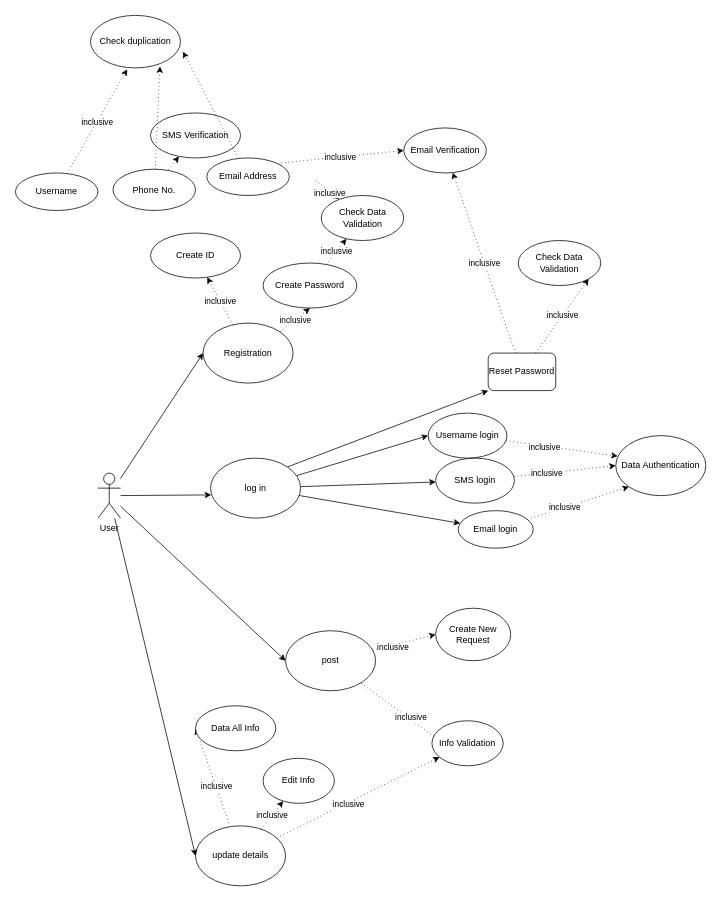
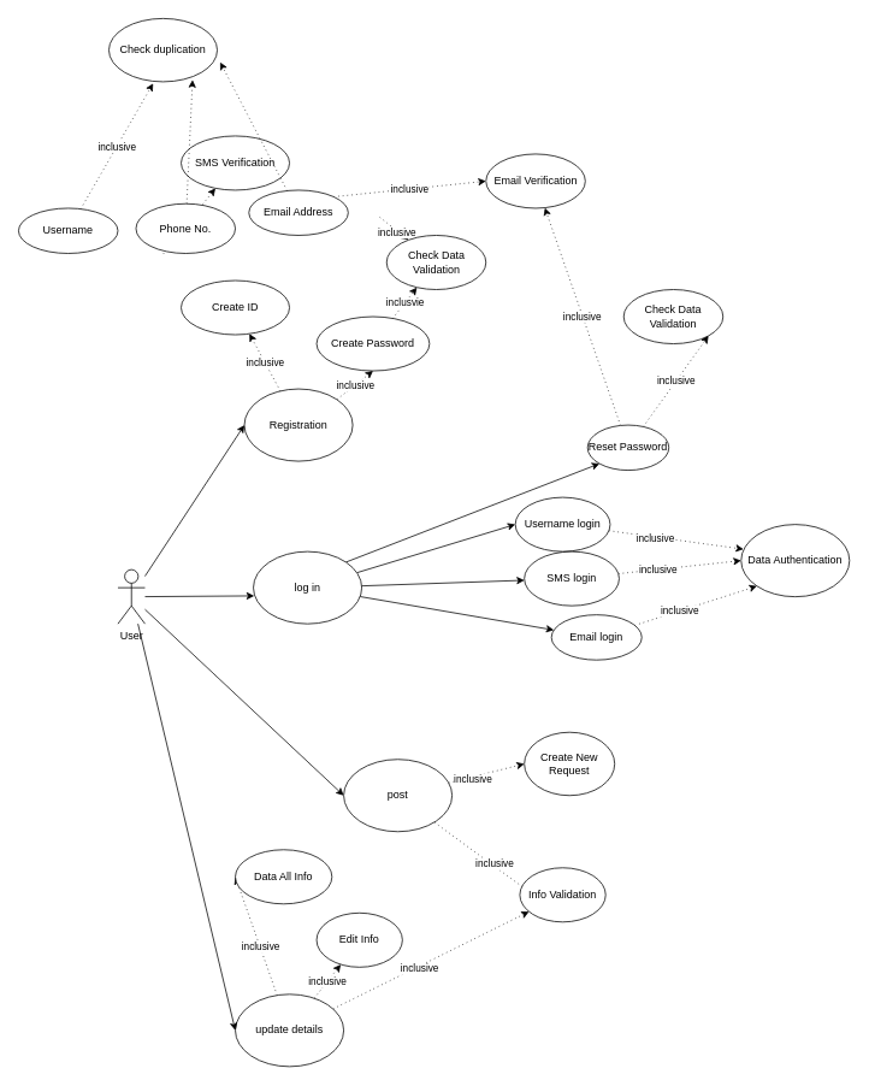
- <mxCell id="44" value="Reset Password" style="whiteSpace=wrap;html=1;rounded=1;" vertex="1" parent="1"><mxGeometry x="650" y="470" width="90" height="50" as="geometry" /></mxCell>
+ <mxCell id="44" value="Reset Password" style="ellipse;whiteSpace=wrap;html=1;" vertex="1" parent="1"><mxGeometry x="650" y="470" width="90" height="50" as="geometry" /></mxCell>
